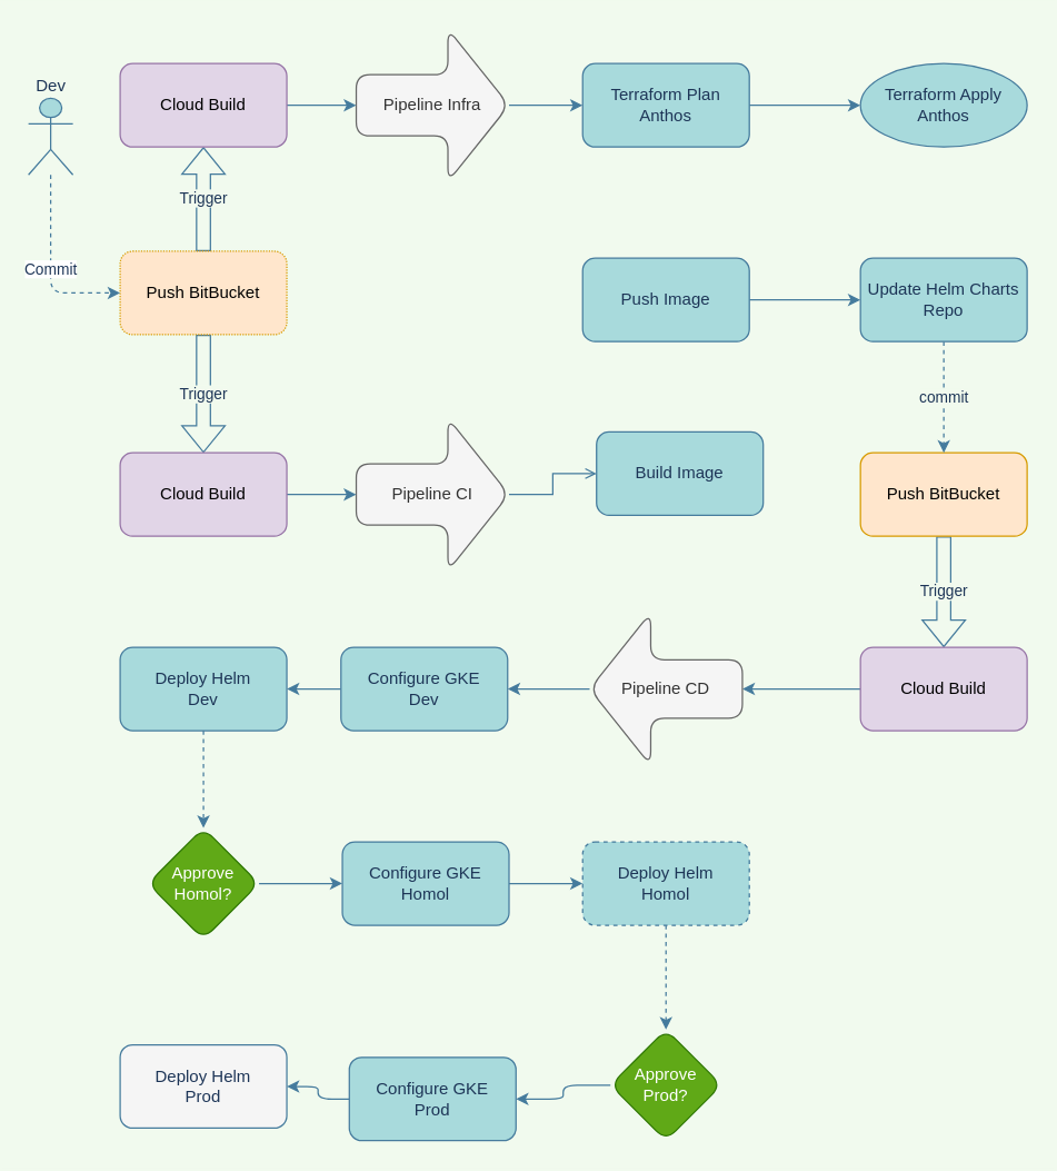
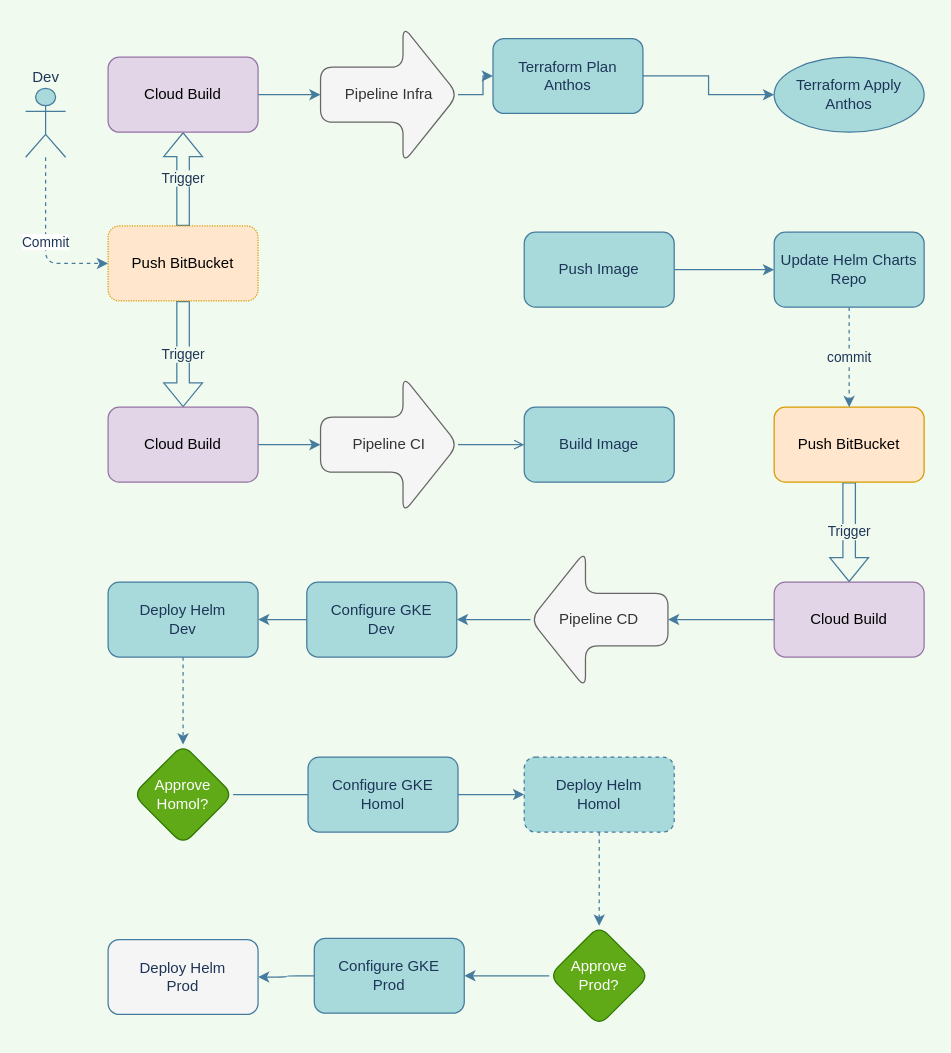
- <mxCell id="10" value="&lt;div&gt;Terraform Plan&lt;/div&gt;&lt;div&gt;Anthos&lt;br&gt;&lt;/div&gt;" style="whiteSpace=wrap;html=1;rounded=1;fillColor=#A8DADC;strokeColor=#457B9D;fontColor=#1D3557;" vertex="1" parent="1"><mxGeometry x="419" y="45" width="120" height="60" as="geometry" /></mxCell>
+ <mxCell id="10" value="&lt;div&gt;Terraform Plan&lt;/div&gt;&lt;div&gt;Anthos&lt;br&gt;&lt;/div&gt;" style="whiteSpace=wrap;html=1;rounded=1;fillColor=#A8DADC;strokeColor=#457B9D;fontColor=#1D3557;" vertex="1" parent="1"><mxGeometry x="394" y="30" width="120" height="60" as="geometry" /></mxCell>
- <mxCell id="12" value="Build Image" style="whiteSpace=wrap;html=1;rounded=1;fillColor=#A8DADC;strokeColor=#457B9D;fontColor=#1D3557;" vertex="1" parent="1"><mxGeometry x="429" y="310" width="120" height="60" as="geometry" /></mxCell>
+ <mxCell id="12" value="Build Image" style="whiteSpace=wrap;html=1;rounded=1;fillColor=#A8DADC;strokeColor=#457B9D;fontColor=#1D3557;" vertex="1" parent="1"><mxGeometry x="419" y="325" width="120" height="60" as="geometry" /></mxCell>
- <mxCell id="33" value="" style="edgeStyle=orthogonalEdgeStyle;curved=0;rounded=1;sketch=0;orthogonalLoop=1;jettySize=auto;html=1;fontColor=#1D3557;strokeColor=#457B9D;fillColor=#A8DADC;" edge="1" parent="1" source="34" target="36"><mxGeometry relative="1" as="geometry" /></mxCell>
+ <mxCell id="33" value="" style="edgeStyle=orthogonalEdgeStyle;curved=0;rounded=1;sketch=0;orthogonalLoop=1;jettySize=auto;html=1;fontColor=#1D3557;strokeColor=#457B9D;fillColor=#A8DADC;endArrow=none;" edge="1" parent="1" source="34" target="36"><mxGeometry relative="1" as="geometry" /></mxCell>
- <mxCell id="42" value="&lt;div&gt;Configure GKE&lt;/div&gt;&lt;div&gt;Prod&lt;br&gt;&lt;/div&gt;" style="whiteSpace=wrap;html=1;rounded=1;fontColor=#1D3557;strokeColor=#457B9D;fillColor=#A8DADC;" vertex="1" parent="1"><mxGeometry x="251" y="760" width="120" height="60" as="geometry" /></mxCell>
+ <mxCell id="42" value="&lt;div&gt;Configure GKE&lt;/div&gt;&lt;div&gt;Prod&lt;br&gt;&lt;/div&gt;" style="whiteSpace=wrap;html=1;rounded=1;fontColor=#1D3557;strokeColor=#457B9D;fillColor=#A8DADC;" vertex="1" parent="1"><mxGeometry x="251" y="750" width="120" height="60" as="geometry" /></mxCell>
